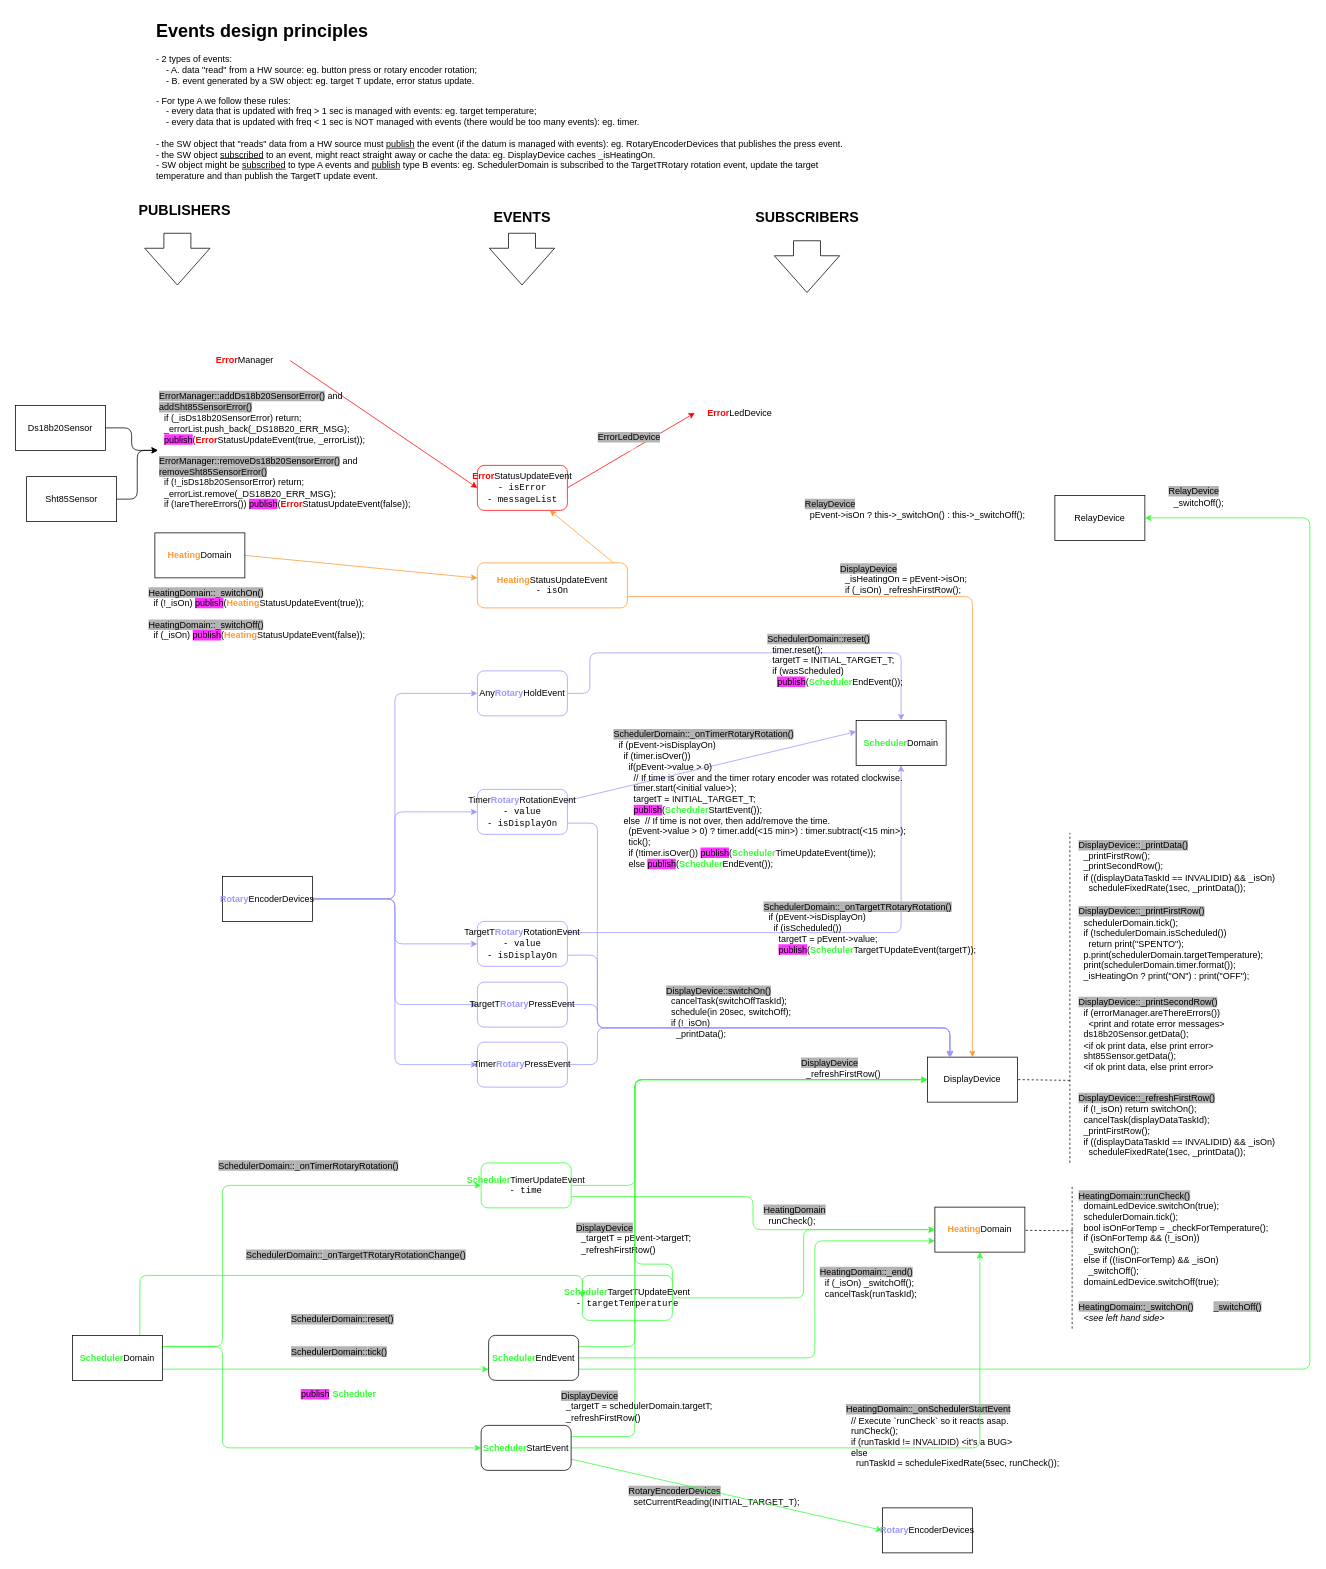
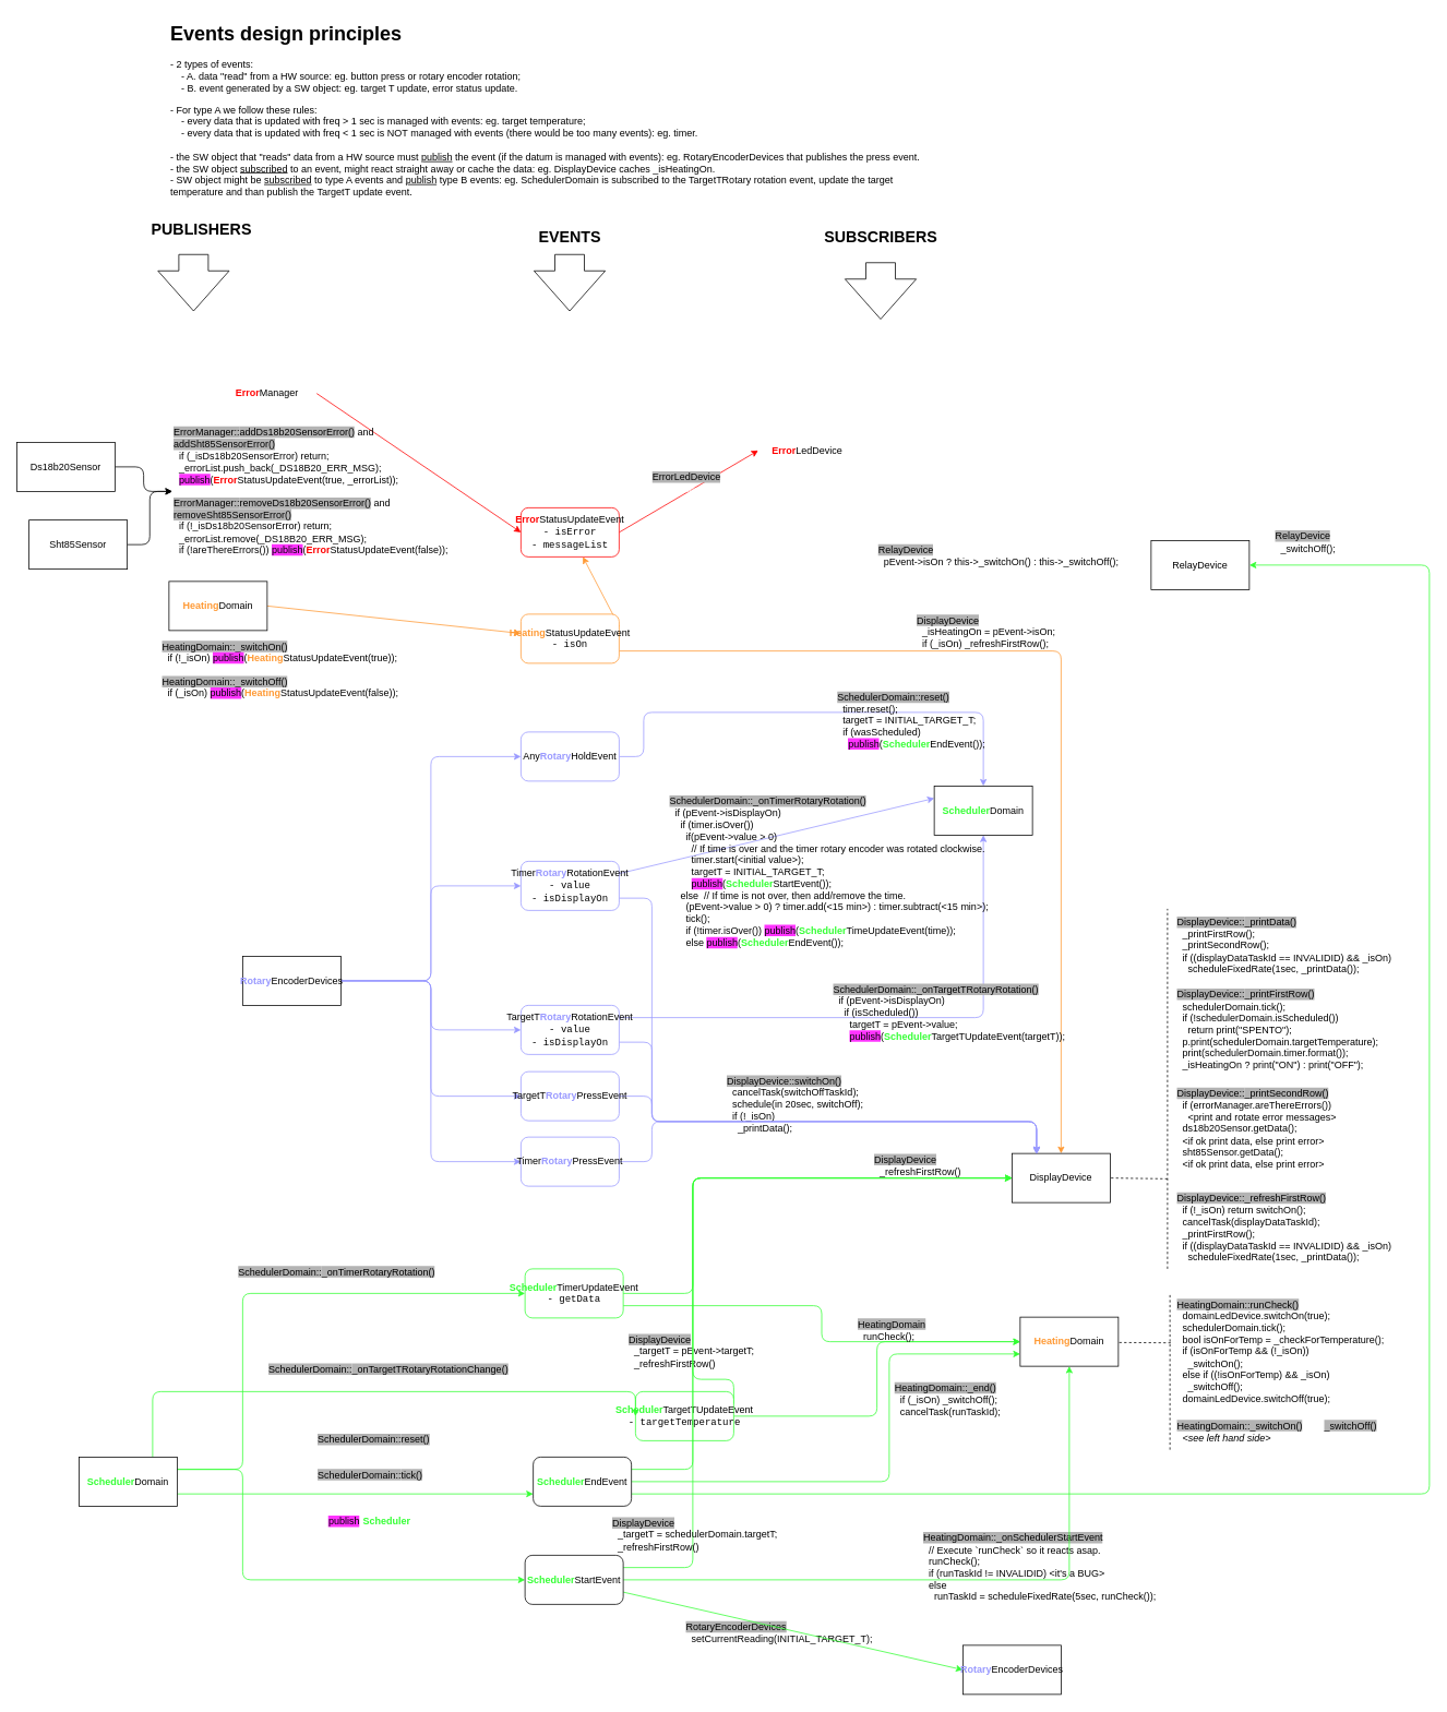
- <mxCell id="26" value="&lt;b&gt;&lt;font color=&quot;#ff9933&quot;&gt;Heating&lt;/font&gt;&lt;/b&gt;StatusUpdateEvent&lt;br&gt;&lt;font face=&quot;Courier New&quot;&gt;- isOn&lt;/font&gt;" style="rounded=1;whiteSpace=wrap;html=1;strokeColor=#FF9933;" parent="1" vertex="1"><mxGeometry x="636" y="750" width="200" height="60" as="geometry" /></mxCell>
+ <mxCell id="26" value="&lt;b&gt;&lt;font color=&quot;#ff9933&quot;&gt;Heating&lt;/font&gt;&lt;/b&gt;StatusUpdateEvent&lt;br&gt;&lt;font face=&quot;Courier New&quot;&gt;- isOn&lt;/font&gt;" style="rounded=1;whiteSpace=wrap;html=1;strokeColor=#FF9933;" parent="1" vertex="1"><mxGeometry x="636" y="750" width="120" height="60" as="geometry" /></mxCell>
- <mxCell id="66" value="&lt;b&gt;&lt;font color=&quot;#33ff33&quot;&gt;Scheduler&lt;/font&gt;&lt;/b&gt;TimerUpdateEvent&lt;div&gt;&lt;font face=&quot;Courier New&quot;&gt;- time&lt;/font&gt;&lt;/div&gt;" style="rounded=1;whiteSpace=wrap;html=1;strokeColor=#33FF33;" parent="1" vertex="1"><mxGeometry x="641" y="1550" width="120" height="60" as="geometry" /></mxCell>
+ <mxCell id="66" value="&lt;b&gt;&lt;font color=&quot;#33ff33&quot;&gt;Scheduler&lt;/font&gt;&lt;/b&gt;TimerUpdateEvent&lt;div&gt;&lt;font face=&quot;Courier New&quot;&gt;- getData&lt;/font&gt;&lt;/div&gt;" style="rounded=1;whiteSpace=wrap;html=1;strokeColor=#33FF33;" parent="1" vertex="1"><mxGeometry x="641" y="1550" width="120" height="60" as="geometry" /></mxCell>
- <mxCell id="75" value="&lt;font style=&quot;background-color: rgb(179, 179, 179);&quot; color=&quot;#000000&quot;&gt;&lt;span style=&quot;text-align: center;&quot;&gt;HeatingDomain&lt;/span&gt;&lt;/font&gt;&lt;div&gt;&lt;span style=&quot;background-color: initial;&quot;&gt;&amp;nbsp; runCheck();&lt;/span&gt;&lt;/div&gt;" style="text;html=1;align=left;verticalAlign=middle;whiteSpace=wrap;rounded=0;" parent="1" vertex="1"><mxGeometry x="1016" y="1600" width="100" height="40" as="geometry" /></mxCell>
+ <mxCell id="75" value="&lt;font style=&quot;background-color: rgb(179, 179, 179);&quot; color=&quot;#000000&quot;&gt;&lt;span style=&quot;text-align: center;&quot;&gt;HeatingDomain&lt;/span&gt;&lt;/font&gt;&lt;div&gt;&lt;span style=&quot;background-color: initial;&quot;&gt;&amp;nbsp; runCheck();&lt;/span&gt;&lt;/div&gt;" style="text;html=1;align=left;verticalAlign=middle;whiteSpace=wrap;rounded=0;" parent="1" vertex="1"><mxGeometry x="1046" y="1605" width="100" height="40" as="geometry" /></mxCell>
